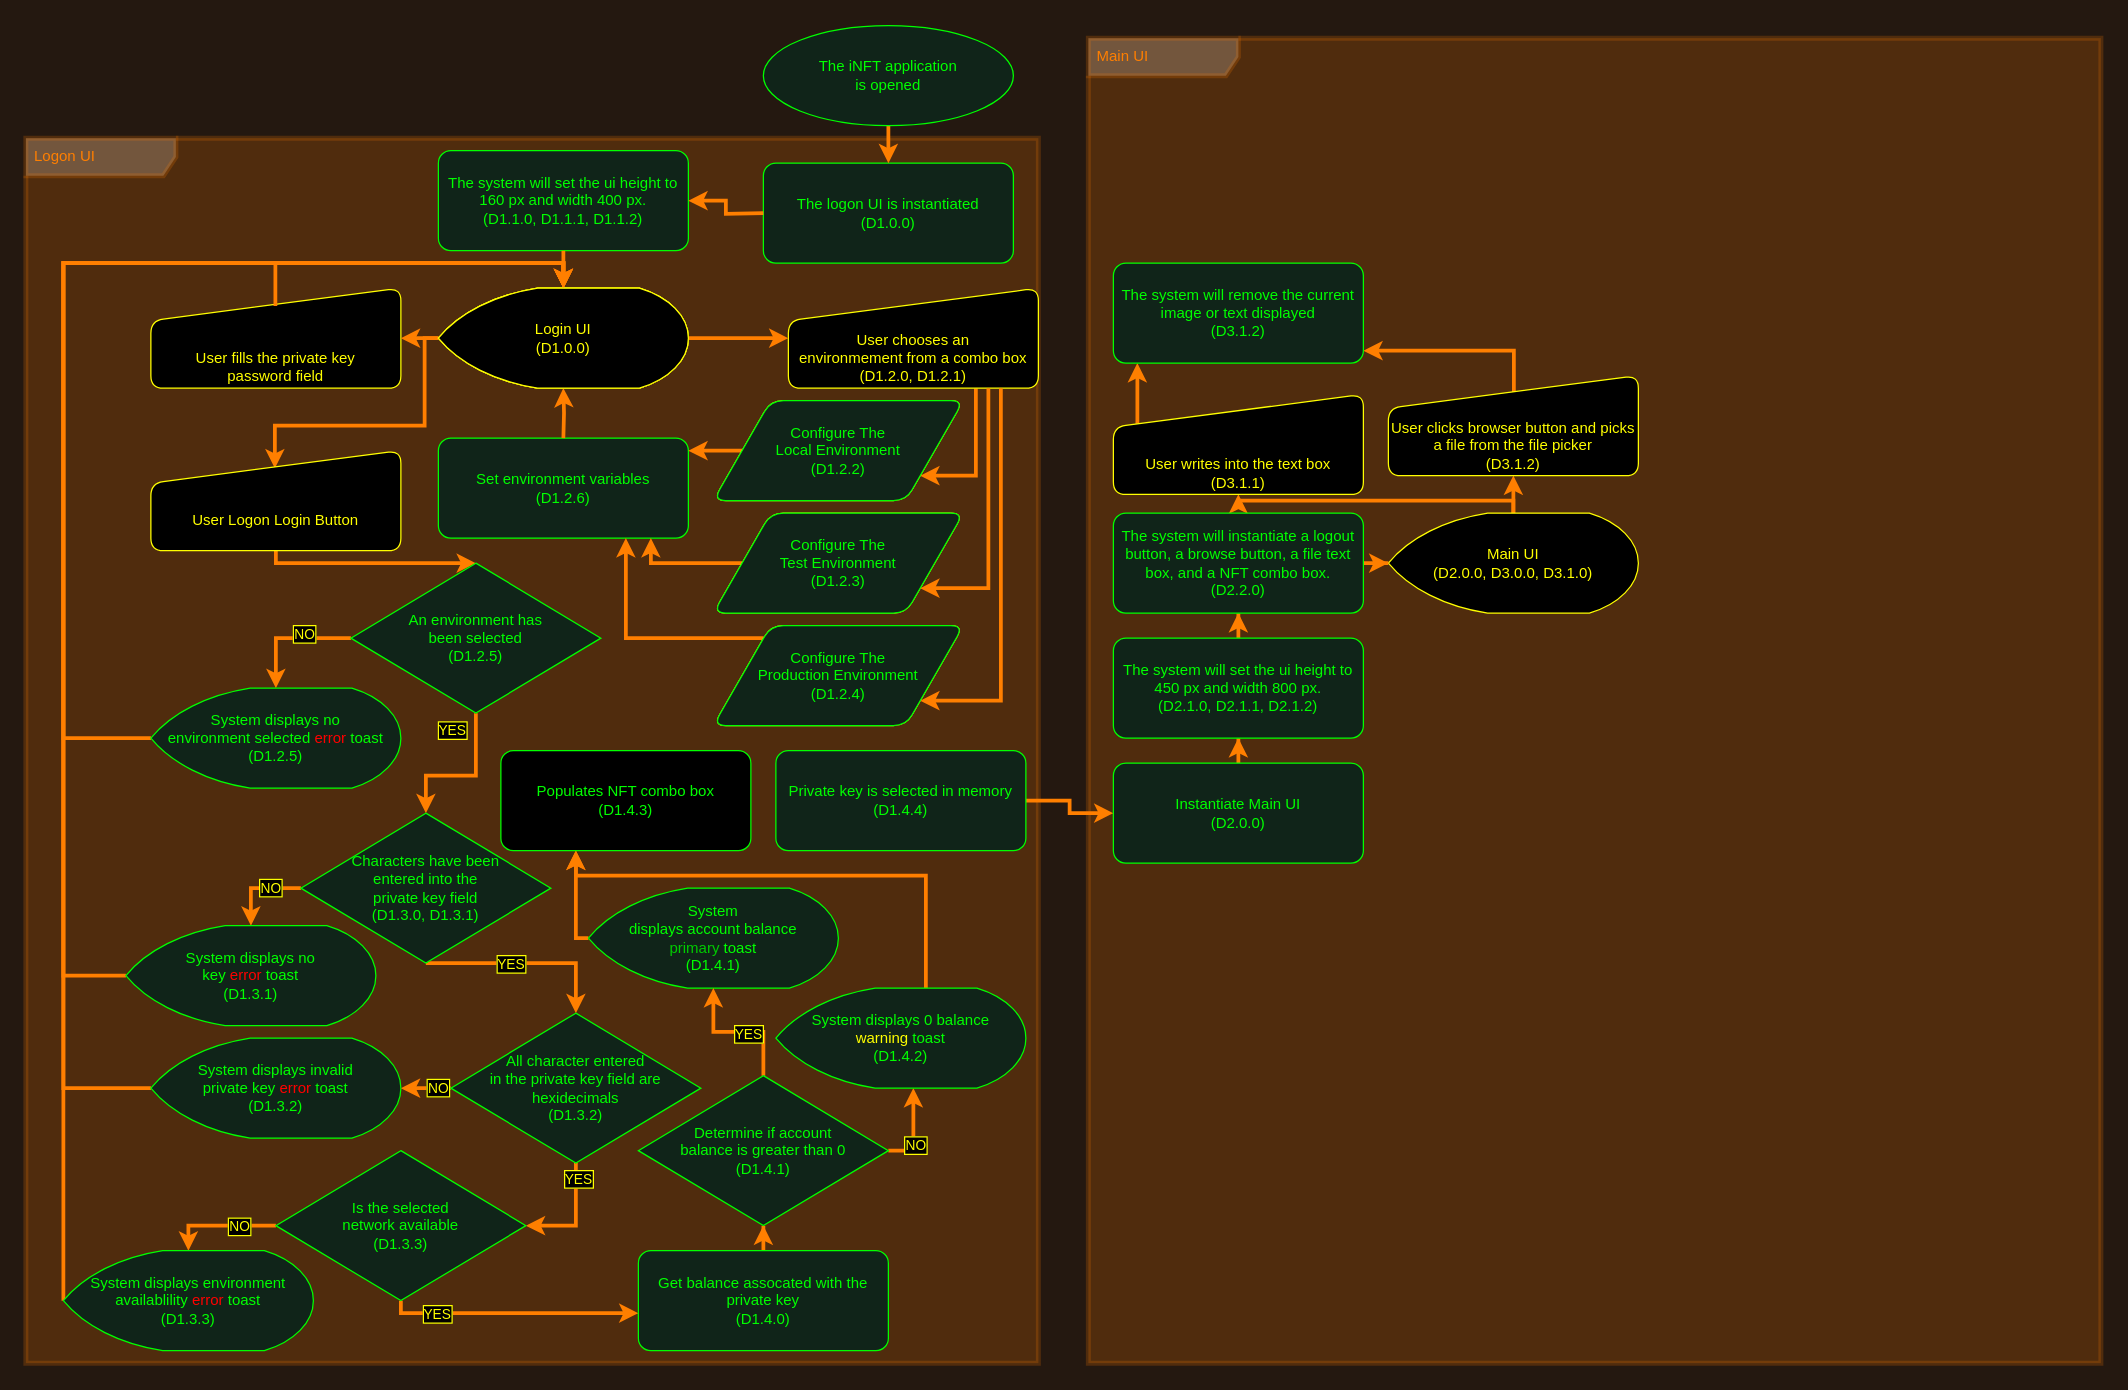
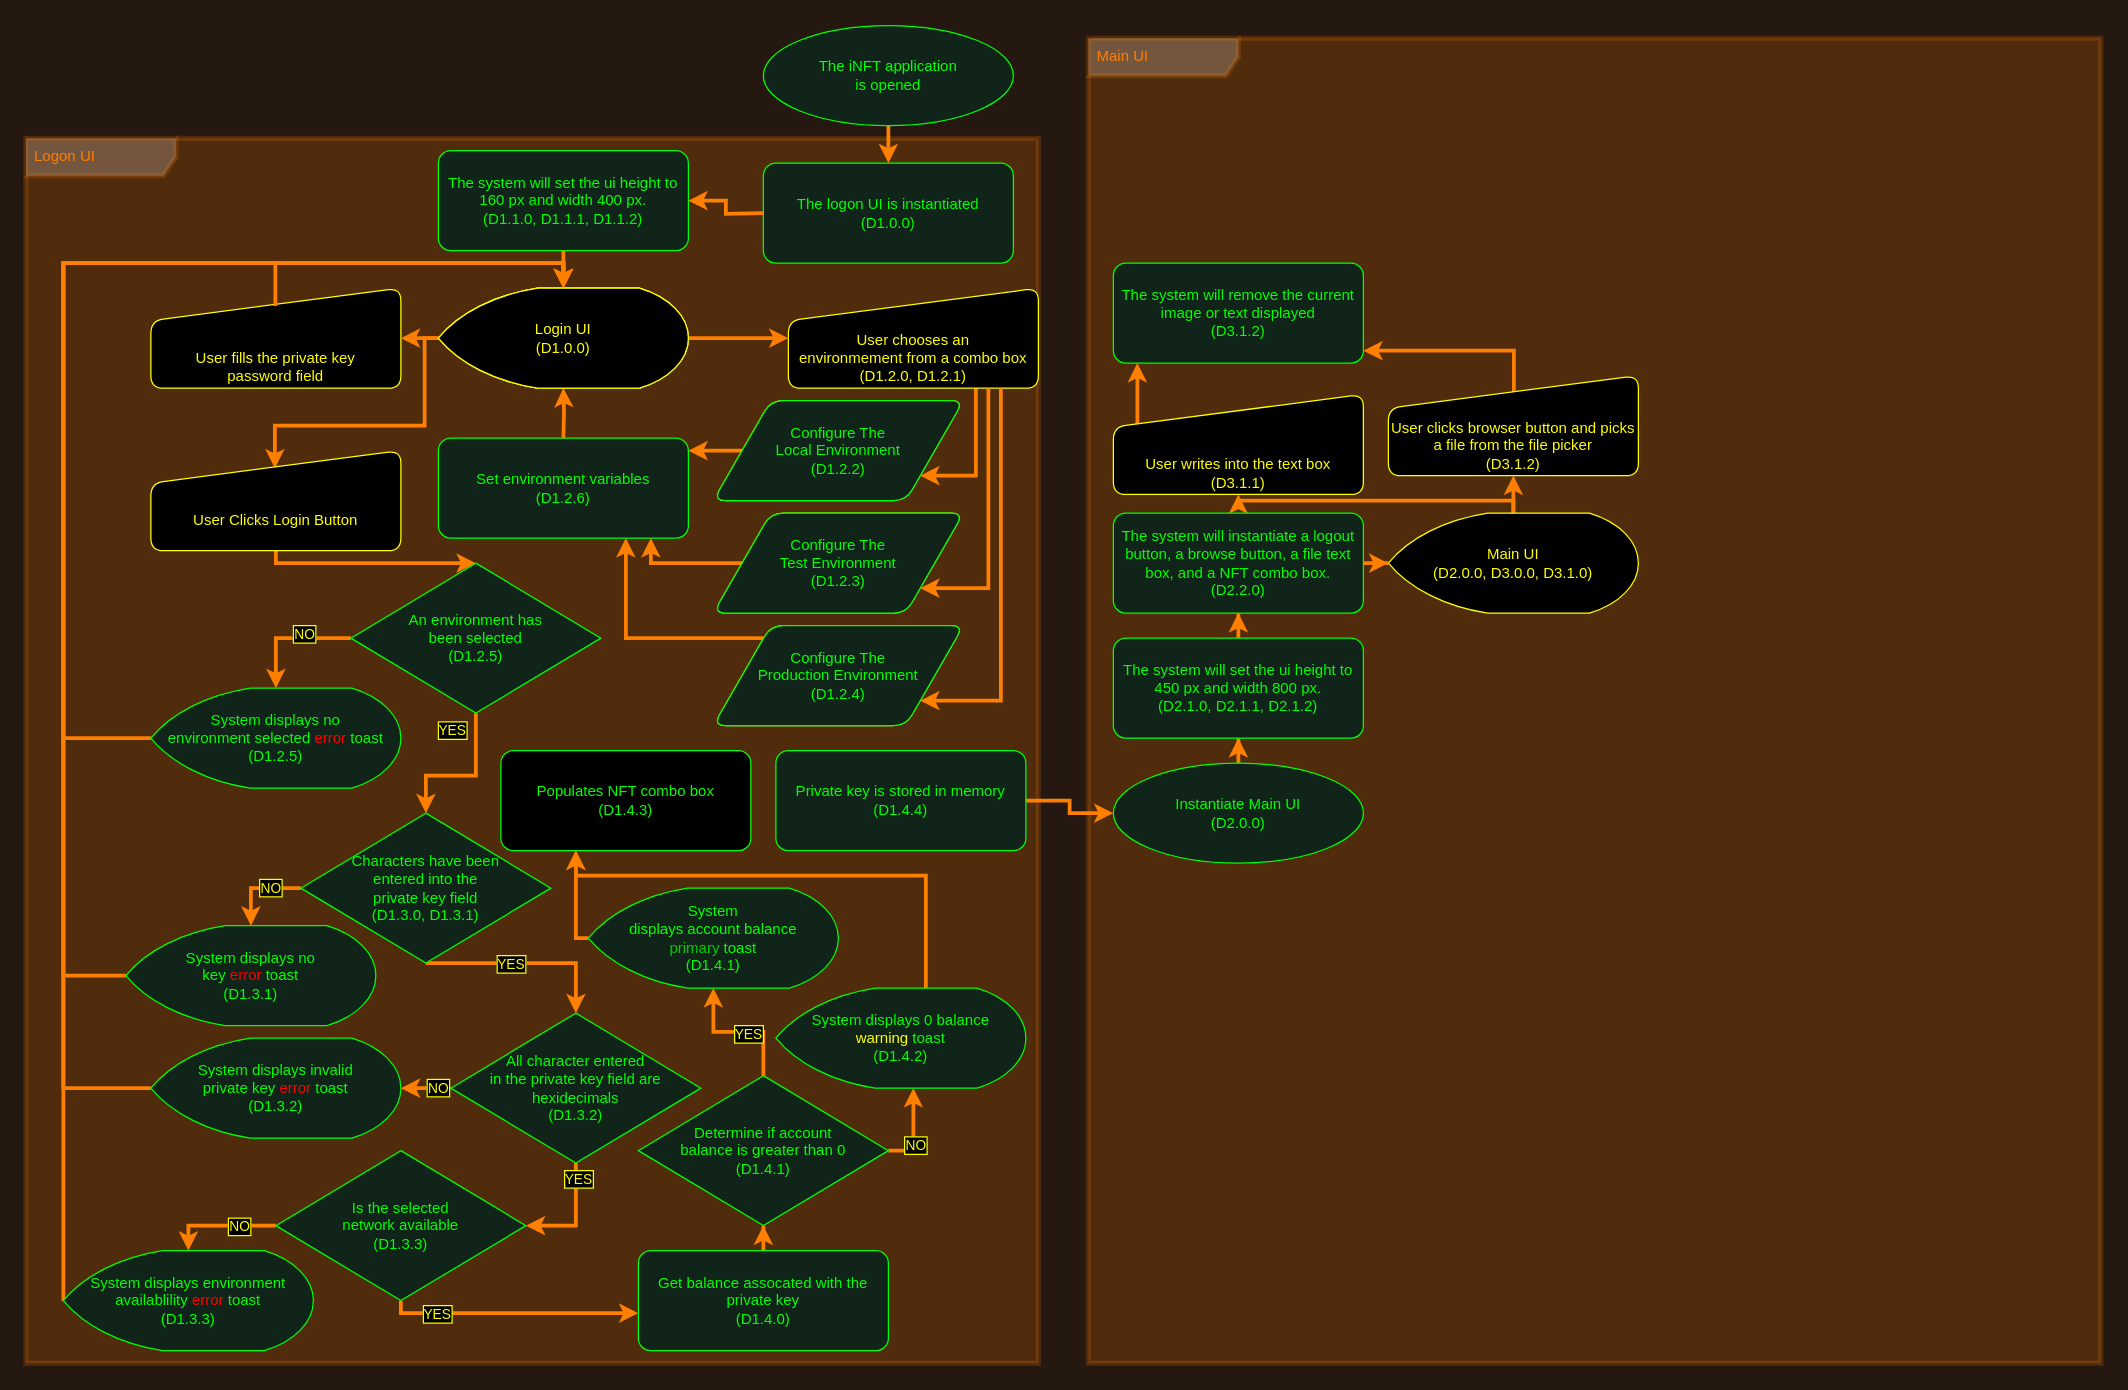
- <mxCell id="28" value="User Logon Login Button&lt;br&gt;&amp;nbsp;" style="html=1;strokeWidth=1;shape=manualInput;whiteSpace=wrap;rounded=1;size=26;fontColor=#FFFF00;fillColor=#000000;shadow=0;strokeColor=#FFFF00;glass=0;verticalAlign=bottom;" parent="1" vertex="1"><mxGeometry x="120" y="360" width="200" height="80" as="geometry" /></mxCell>
+ <mxCell id="28" value="User Clicks Login Button&lt;br&gt;&amp;nbsp;" style="html=1;strokeWidth=1;shape=manualInput;whiteSpace=wrap;rounded=1;size=26;fontColor=#FFFF00;fillColor=#000000;shadow=0;strokeColor=#FFFF00;glass=0;verticalAlign=bottom;" parent="1" vertex="1"><mxGeometry x="120" y="360" width="200" height="80" as="geometry" /></mxCell>
- <mxCell id="75" value="&lt;font&gt;Private key is selected in memory&lt;br&gt;(D1.4.4)&lt;br&gt;&lt;/font&gt;" style="rounded=1;whiteSpace=wrap;html=1;absoluteArcSize=1;strokeWidth=1;fontColor=#00FF00;fillColor=#102419;shadow=0;strokeColor=#00FF00;glass=0;" parent="1" vertex="1"><mxGeometry x="620" y="600" width="200" height="80" as="geometry" /></mxCell>
+ <mxCell id="75" value="&lt;font&gt;Private key is stored in memory&lt;br&gt;(D1.4.4)&lt;br&gt;&lt;/font&gt;" style="rounded=1;whiteSpace=wrap;html=1;absoluteArcSize=1;strokeWidth=1;fontColor=#00FF00;fillColor=#102419;shadow=0;strokeColor=#00FF00;glass=0;" parent="1" vertex="1"><mxGeometry x="620" y="600" width="200" height="80" as="geometry" /></mxCell>
- <mxCell id="81" value="&lt;font&gt;Instantiate Main UI&lt;br&gt;(D2.0.0)&lt;br&gt;&lt;/font&gt;" style="rounded=1;whiteSpace=wrap;html=1;absoluteArcSize=1;strokeWidth=1;fontColor=#00FF00;fillColor=#102419;shadow=0;strokeColor=#00FF00;glass=0;" vertex="1" parent="1"><mxGeometry x="890" y="610" width="200" height="80" as="geometry" /></mxCell>
+ <mxCell id="81" value="&lt;font&gt;Instantiate Main UI&lt;br&gt;(D2.0.0)&lt;br&gt;&lt;/font&gt;" style="ellipse;whiteSpace=wrap;html=1;absoluteArcSize=1;strokeWidth=1;fontColor=#00FF00;fillColor=#102419;shadow=0;strokeColor=#00FF00;glass=0;" vertex="1" parent="1"><mxGeometry x="890" y="610" width="200" height="80" as="geometry" /></mxCell>
